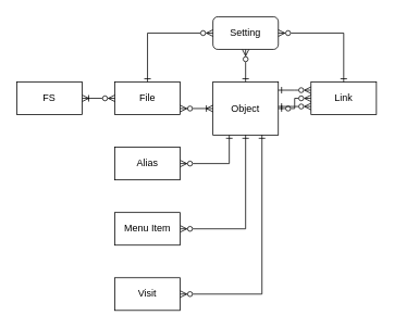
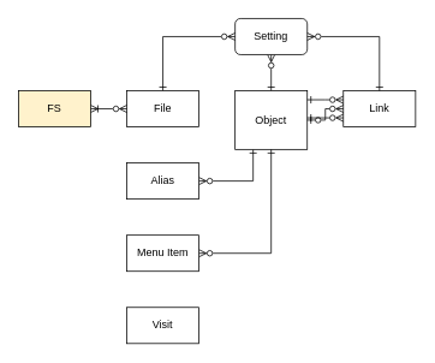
- <mxCell id="10" value="FS" style="rounded=0;whiteSpace=wrap;html=1;" vertex="1" parent="1"><mxGeometry x="20" y="100" width="80" height="40" as="geometry" /></mxCell>
+ <mxCell id="10" value="FS" style="rounded=0;whiteSpace=wrap;html=1;fillColor=#fff2cc;" vertex="1" parent="1"><mxGeometry x="20" y="100" width="80" height="40" as="geometry" /></mxCell>
- <mxCell id="15" style="edgeStyle=orthogonalEdgeStyle;rounded=0;orthogonalLoop=1;jettySize=auto;html=1;startArrow=ERoneToMany;startFill=0;endArrow=ERzeroToMany;endFill=0;" edge="1" parent="1" source="5" target="8"><mxGeometry relative="1" as="geometry"><mxPoint x="310" y="130" as="targetPoint" /><mxPoint x="230" y="130" as="sourcePoint" /><Array as="points"><mxPoint x="310" y="120" /></Array></mxGeometry></mxCell>
- <mxCell id="18" style="edgeStyle=orthogonalEdgeStyle;rounded=0;orthogonalLoop=1;jettySize=auto;html=1;endArrow=ERone;endFill=0;startArrow=ERzeroToMany;startFill=0;" edge="1" parent="1" source="17" target="5"><mxGeometry relative="1" as="geometry"><mxPoint x="230" y="290" as="sourcePoint" /><mxPoint x="310" y="220" as="targetPoint" /><Array as="points"><mxPoint x="320" y="360" /></Array></mxGeometry></mxCell>
